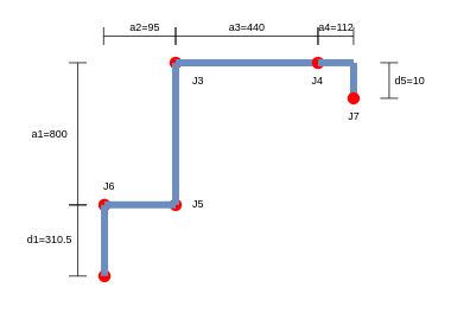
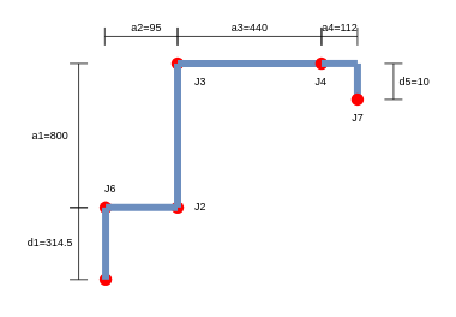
- <mxCell id="28" value="J5" style="text;html=1;resizable=0;autosize=1;align=center;verticalAlign=middle;points=[];fillColor=none;strokeColor=none;rounded=0;" vertex="1" parent="1"><mxGeometry x="207" y="220" width="30" height="20" as="geometry" /></mxCell>
+ <mxCell id="28" value="J2" style="text;html=1;resizable=0;autosize=1;align=center;verticalAlign=middle;points=[];fillColor=none;strokeColor=none;rounded=0;" vertex="1" parent="1"><mxGeometry x="207" y="220" width="30" height="20" as="geometry" /></mxCell>
- <mxCell id="24" value="d1=310.5" style="text;html=1;resizable=0;autosize=1;align=center;verticalAlign=middle;points=[];fillColor=none;strokeColor=none;rounded=0;" parent="1" vertex="1"><mxGeometry x="20" y="260" width="70" height="20" as="geometry" /></mxCell>
+ <mxCell id="24" value="d1=314.5" style="text;html=1;resizable=0;autosize=1;align=center;verticalAlign=middle;points=[];fillColor=none;strokeColor=none;rounded=0;" parent="1" vertex="1"><mxGeometry x="20" y="260" width="70" height="20" as="geometry" /></mxCell>
